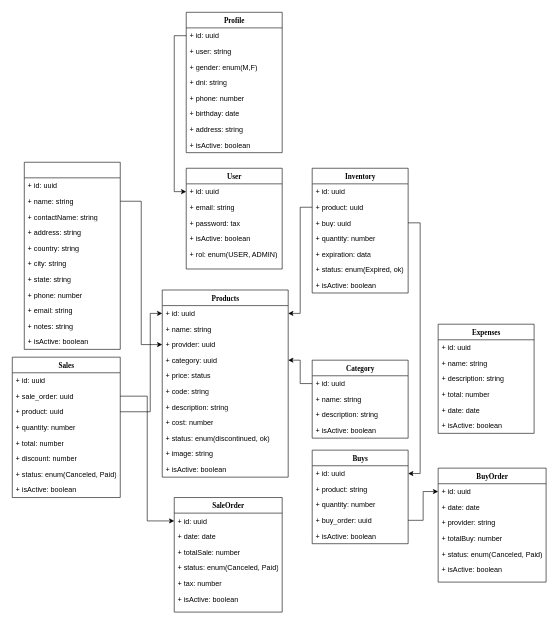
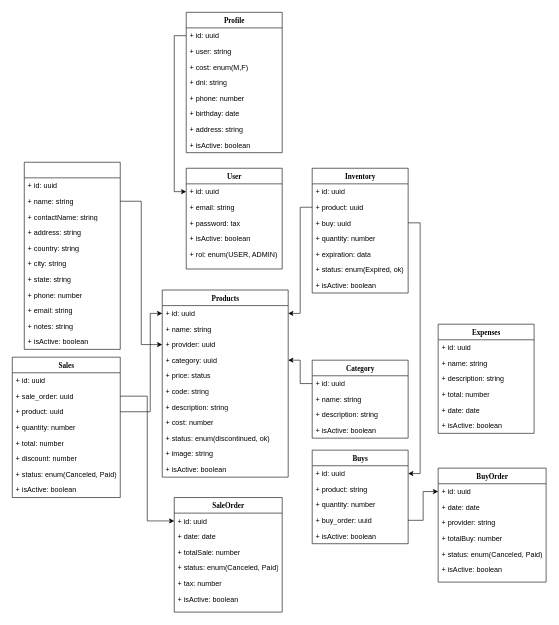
- <mxCell id="91" value="+ gender: enum(M,F)" style="text;html=1;strokeColor=none;fillColor=none;align=left;verticalAlign=top;spacingLeft=4;spacingRight=4;whiteSpace=wrap;overflow=hidden;rotatable=0;points=[[0,0.5],[1,0.5]];portConstraint=eastwest;fontColor=#000000;" parent="88" vertex="1"><mxGeometry y="78" width="160" height="26" as="geometry" /></mxCell>
+ <mxCell id="91" value="+ cost: enum(M,F)" style="text;html=1;strokeColor=none;fillColor=none;align=left;verticalAlign=top;spacingLeft=4;spacingRight=4;whiteSpace=wrap;overflow=hidden;rotatable=0;points=[[0,0.5],[1,0.5]];portConstraint=eastwest;fontColor=#000000;" parent="88" vertex="1"><mxGeometry y="78" width="160" height="26" as="geometry" /></mxCell>
